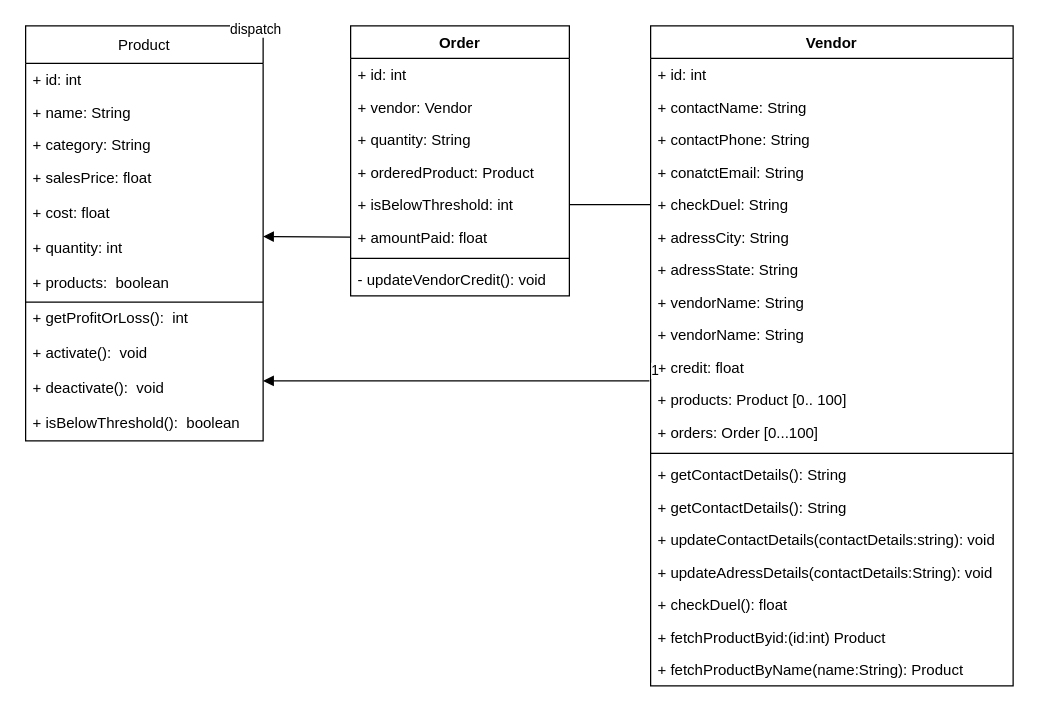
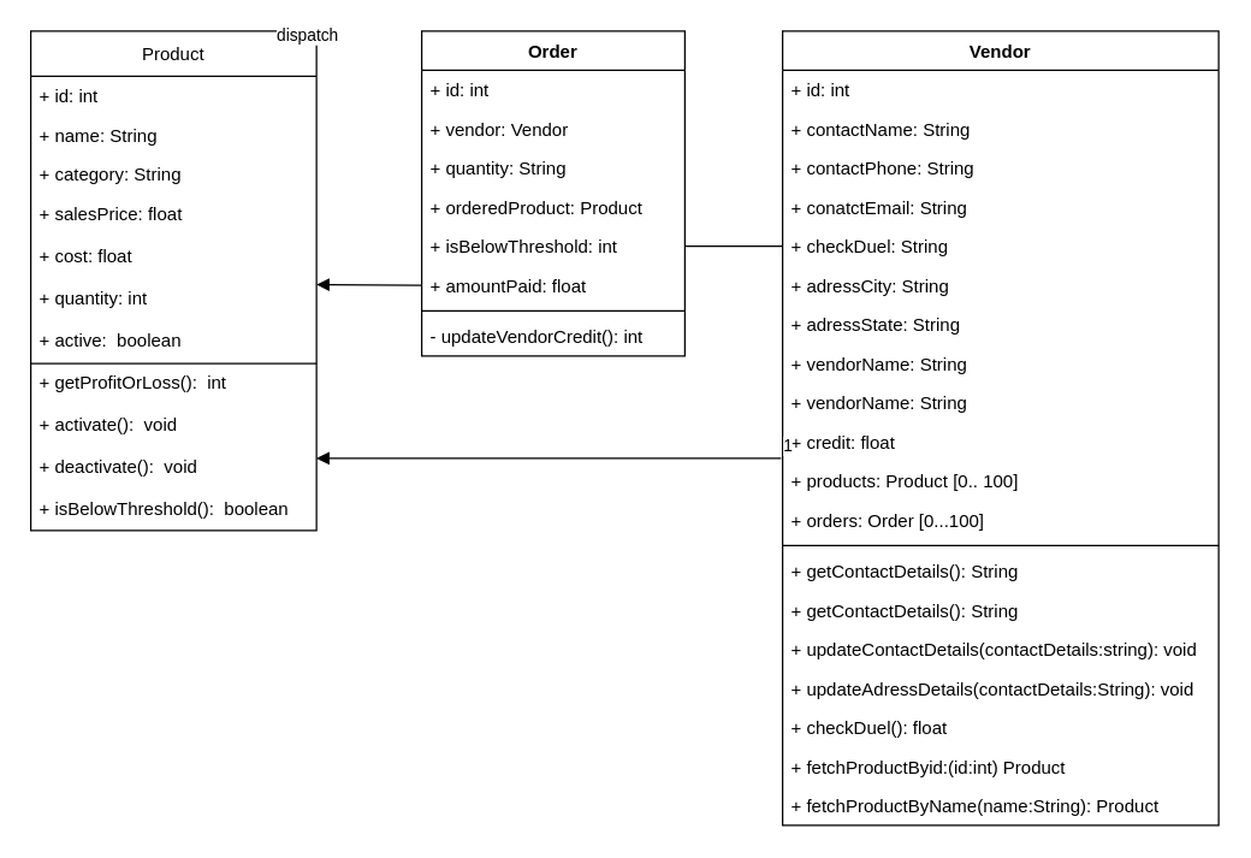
- <mxCell id="24" value="- updateVendorCredit(): void" style="text;strokeColor=none;fillColor=none;align=left;verticalAlign=top;spacingLeft=4;spacingRight=4;overflow=hidden;rotatable=0;points=[[0,0.5],[1,0.5]];portConstraint=eastwest;" parent="15" vertex="1"><mxGeometry y="190" width="175" height="26" as="geometry" /></mxCell>
+ <mxCell id="24" value="- updateVendorCredit(): int" style="text;strokeColor=none;fillColor=none;align=left;verticalAlign=top;spacingLeft=4;spacingRight=4;overflow=hidden;rotatable=0;points=[[0,0.5],[1,0.5]];portConstraint=eastwest;" parent="15" vertex="1"><mxGeometry y="190" width="175" height="26" as="geometry" /></mxCell>
- <mxCell id="9" value="+ products:  boolean" style="text;strokeColor=none;fillColor=none;align=left;verticalAlign=top;spacingLeft=4;spacingRight=4;overflow=hidden;rotatable=0;points=[[0,0.5],[1,0.5]];portConstraint=eastwest;shadow=1;" parent="2" vertex="1"><mxGeometry y="192" width="190" height="28" as="geometry" /></mxCell>
+ <mxCell id="9" value="+ active:  boolean" style="text;strokeColor=none;fillColor=none;align=left;verticalAlign=top;spacingLeft=4;spacingRight=4;overflow=hidden;rotatable=0;points=[[0,0.5],[1,0.5]];portConstraint=eastwest;shadow=1;" parent="2" vertex="1"><mxGeometry y="192" width="190" height="28" as="geometry" /></mxCell>
